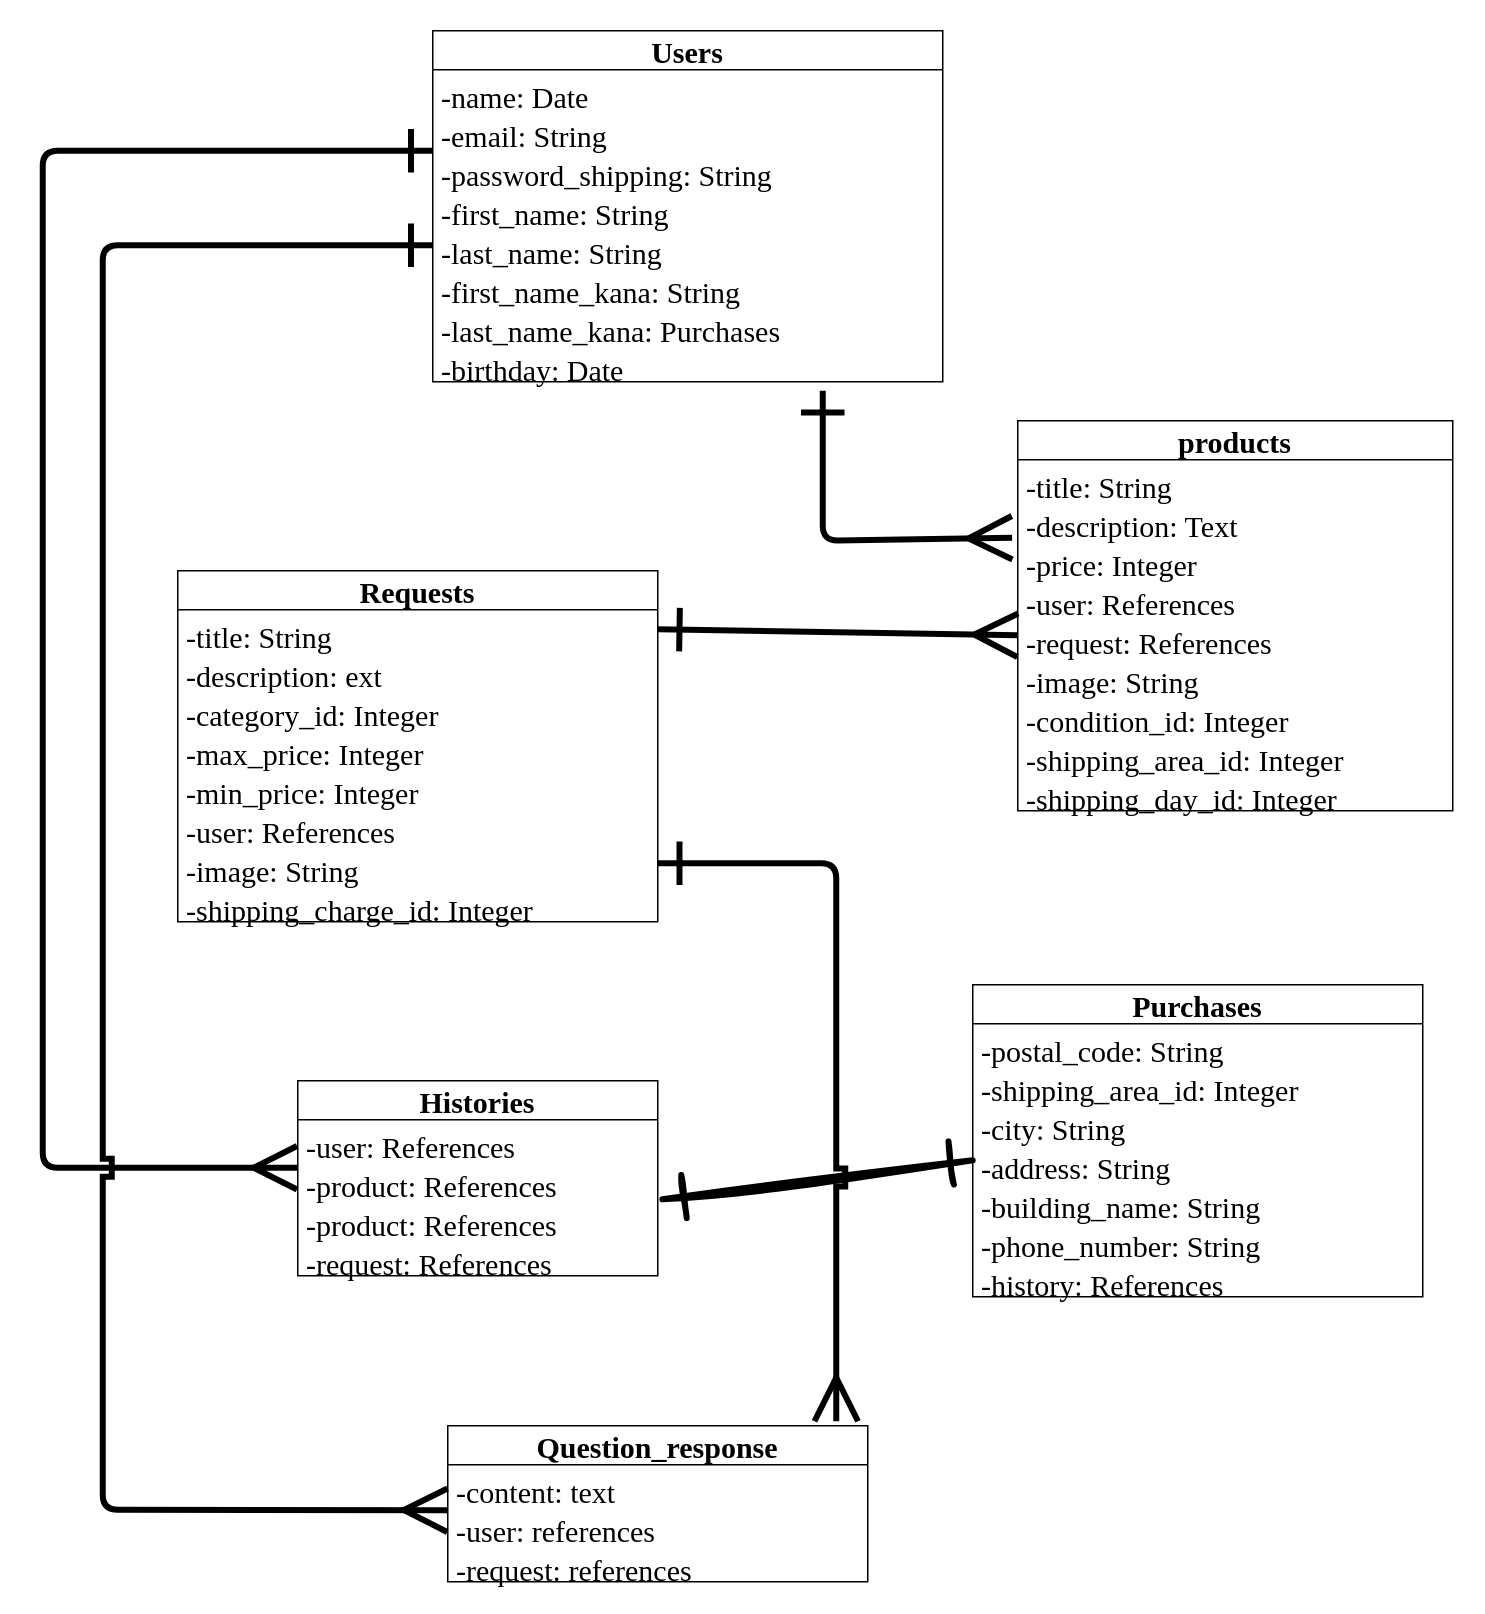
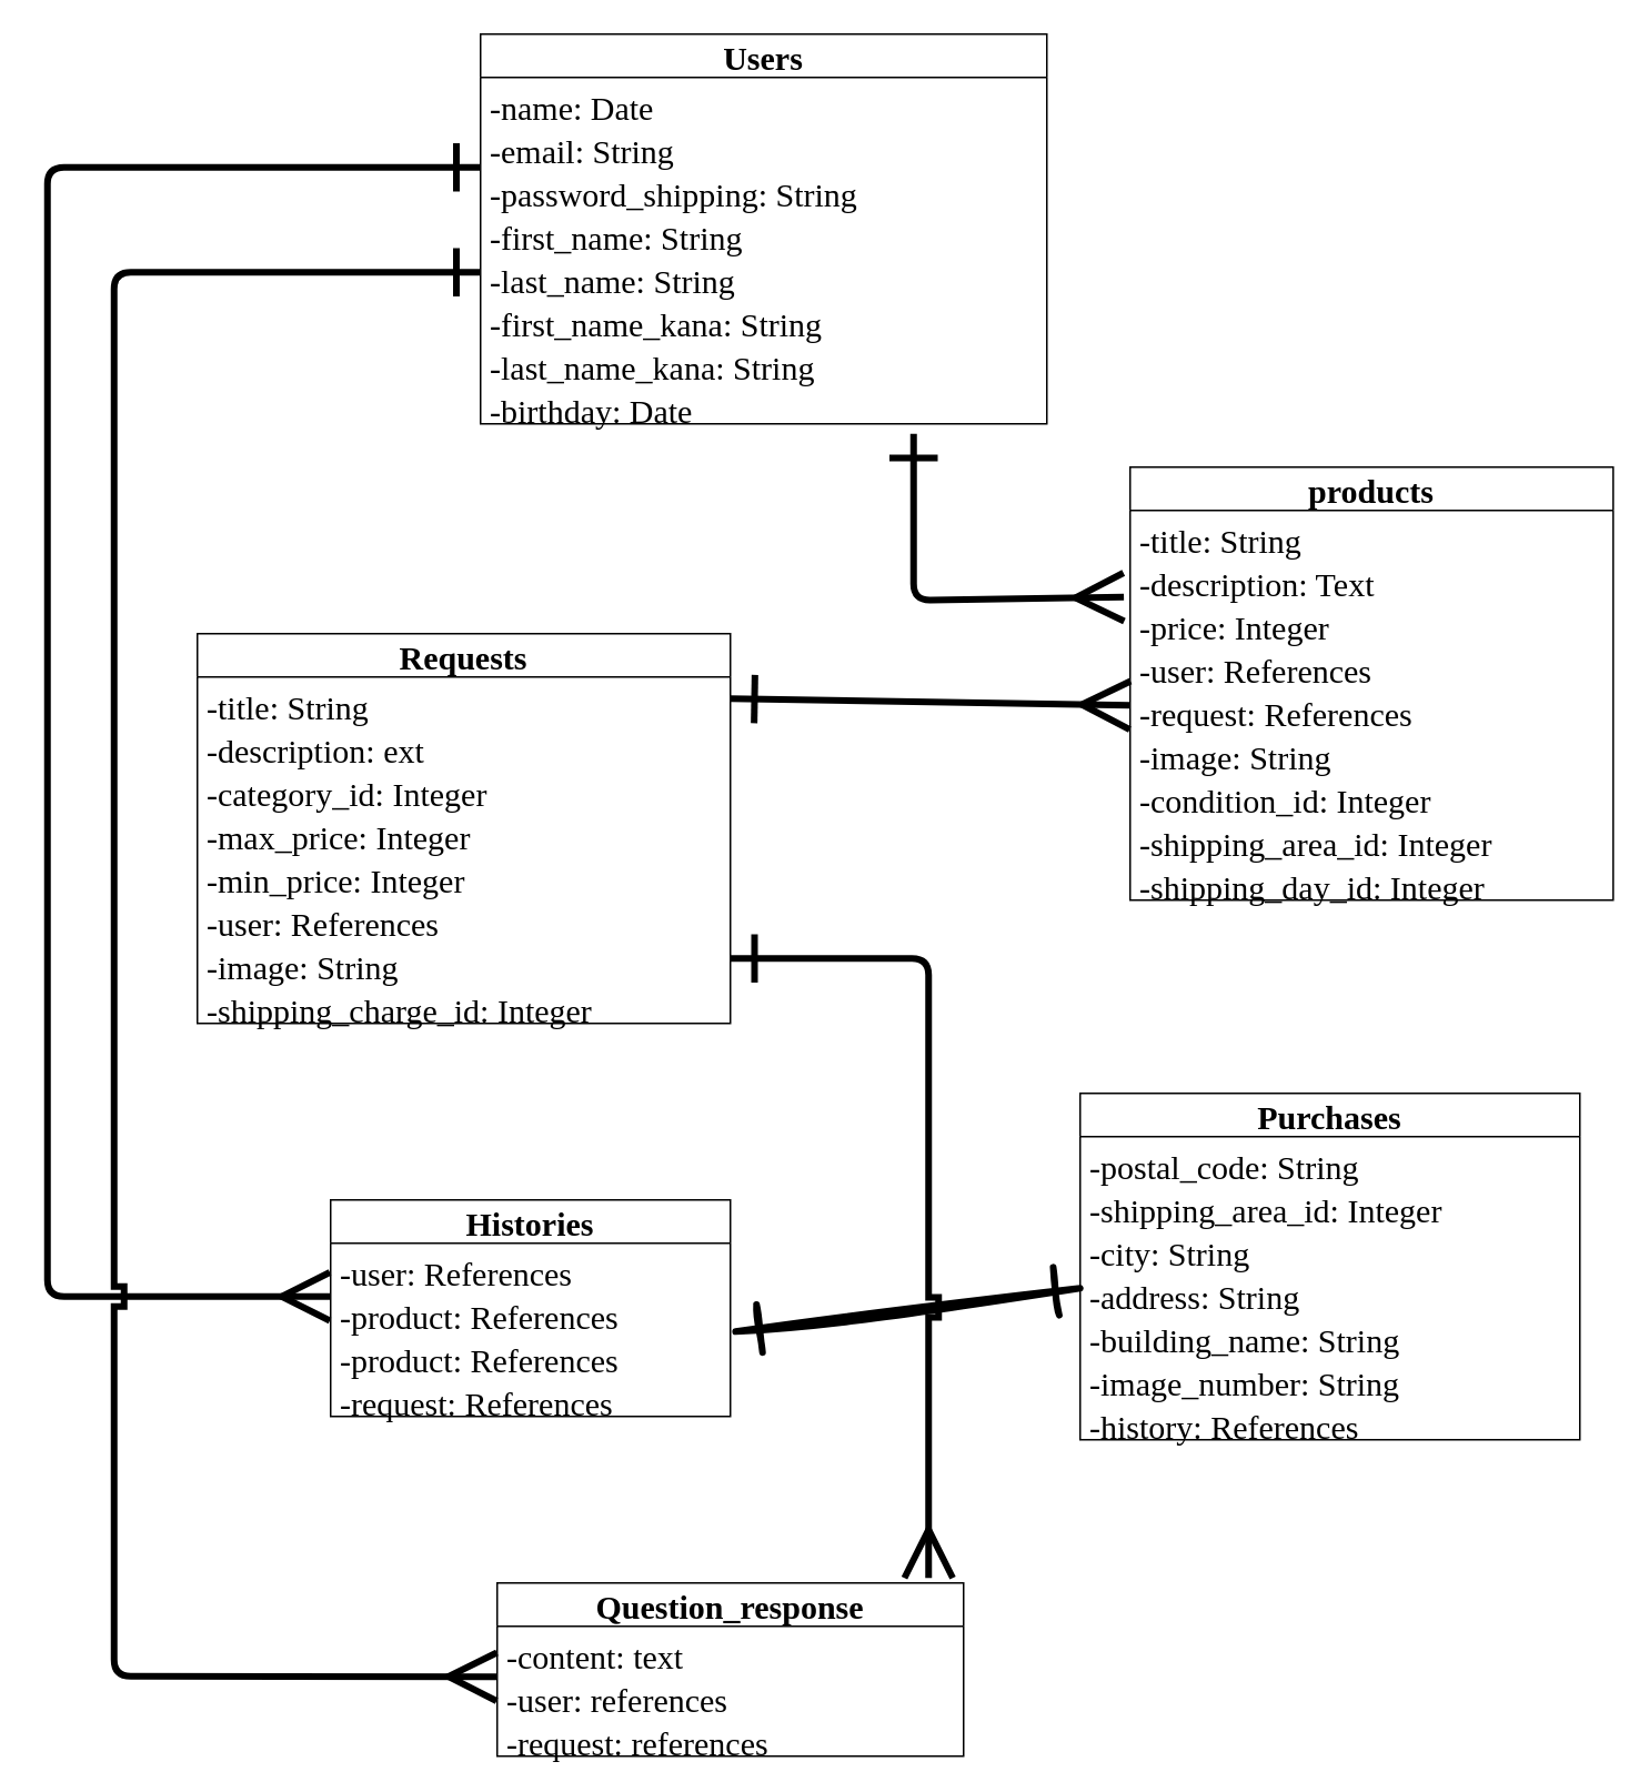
- <mxCell id="12" value="-last_name_kana: Purchases" style="text;strokeColor=none;fillColor=none;align=left;verticalAlign=top;spacingLeft=4;spacingRight=4;overflow=hidden;rotatable=0;points=[[0,0.5],[1,0.5]];portConstraint=eastwest;rounded=0;shadow=0;sketch=0;hachureGap=4;jiggle=2;curveFitting=1;fontFamily=Verdana;fontSize=20;" parent="5" vertex="1"><mxGeometry y="182" width="340" height="26" as="geometry" /></mxCell>
+ <mxCell id="12" value="-last_name_kana: String" style="text;strokeColor=none;fillColor=none;align=left;verticalAlign=top;spacingLeft=4;spacingRight=4;overflow=hidden;rotatable=0;points=[[0,0.5],[1,0.5]];portConstraint=eastwest;rounded=0;shadow=0;sketch=0;hachureGap=4;jiggle=2;curveFitting=1;fontFamily=Verdana;fontSize=20;" parent="5" vertex="1"><mxGeometry y="182" width="340" height="26" as="geometry" /></mxCell>
- <mxCell id="39" value="-phone_number: String" style="text;strokeColor=none;fillColor=none;align=left;verticalAlign=top;spacingLeft=4;spacingRight=4;overflow=hidden;rotatable=0;points=[[0,0.5],[1,0.5]];portConstraint=eastwest;rounded=0;shadow=0;sketch=0;hachureGap=4;jiggle=2;curveFitting=1;fontFamily=Verdana;fontSize=20;" parent="33" vertex="1"><mxGeometry y="156" width="300" height="26" as="geometry" /></mxCell>
+ <mxCell id="39" value="-image_number: String" style="text;strokeColor=none;fillColor=none;align=left;verticalAlign=top;spacingLeft=4;spacingRight=4;overflow=hidden;rotatable=0;points=[[0,0.5],[1,0.5]];portConstraint=eastwest;rounded=0;shadow=0;sketch=0;hachureGap=4;jiggle=2;curveFitting=1;fontFamily=Verdana;fontSize=20;" parent="33" vertex="1"><mxGeometry y="156" width="300" height="26" as="geometry" /></mxCell>
